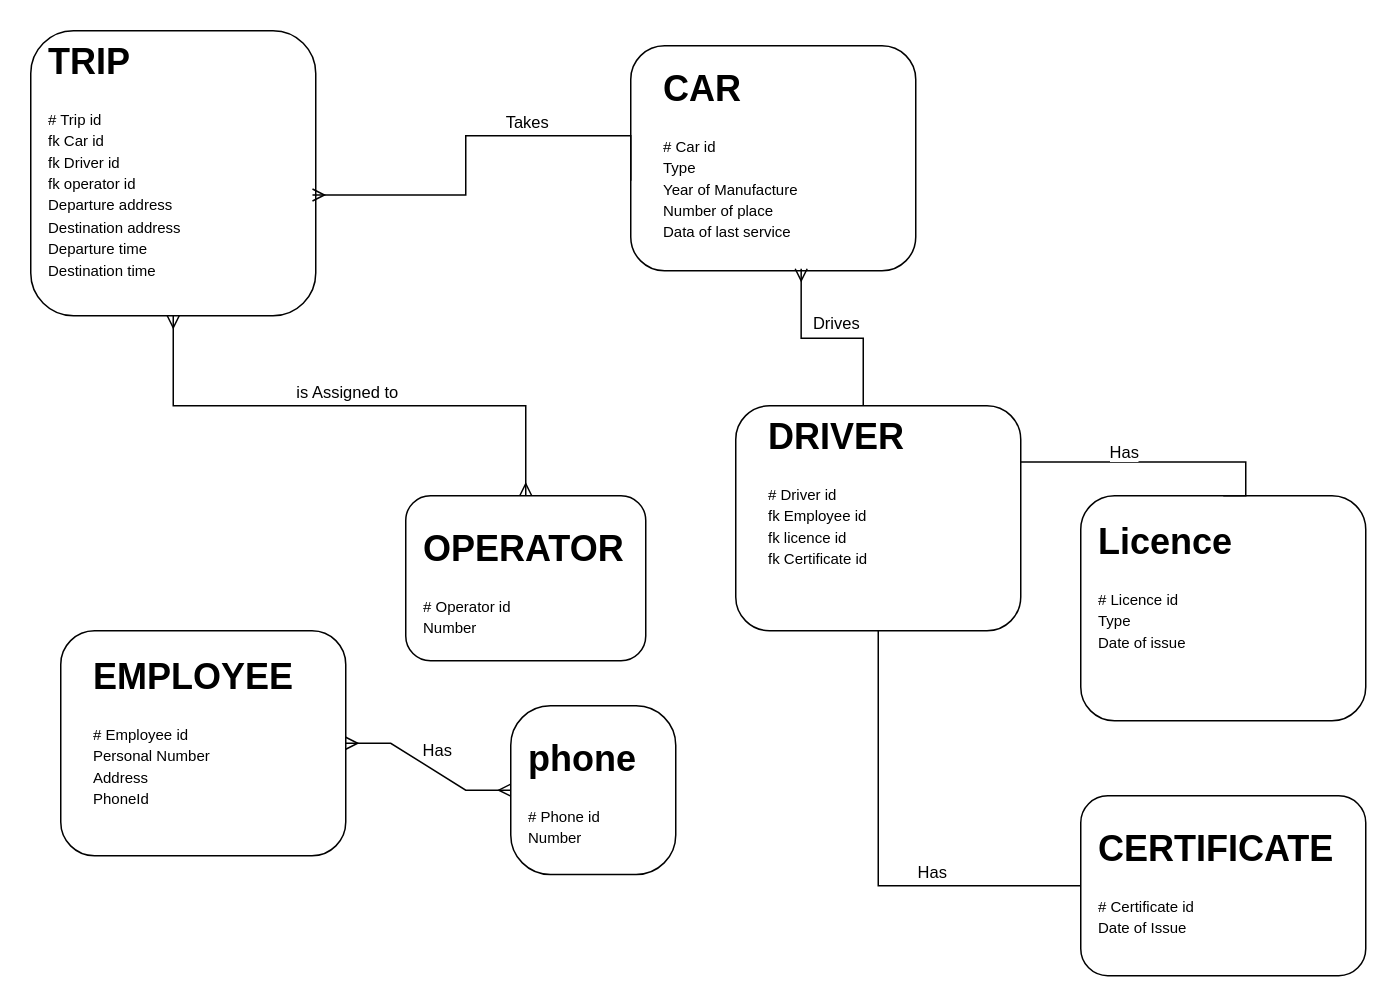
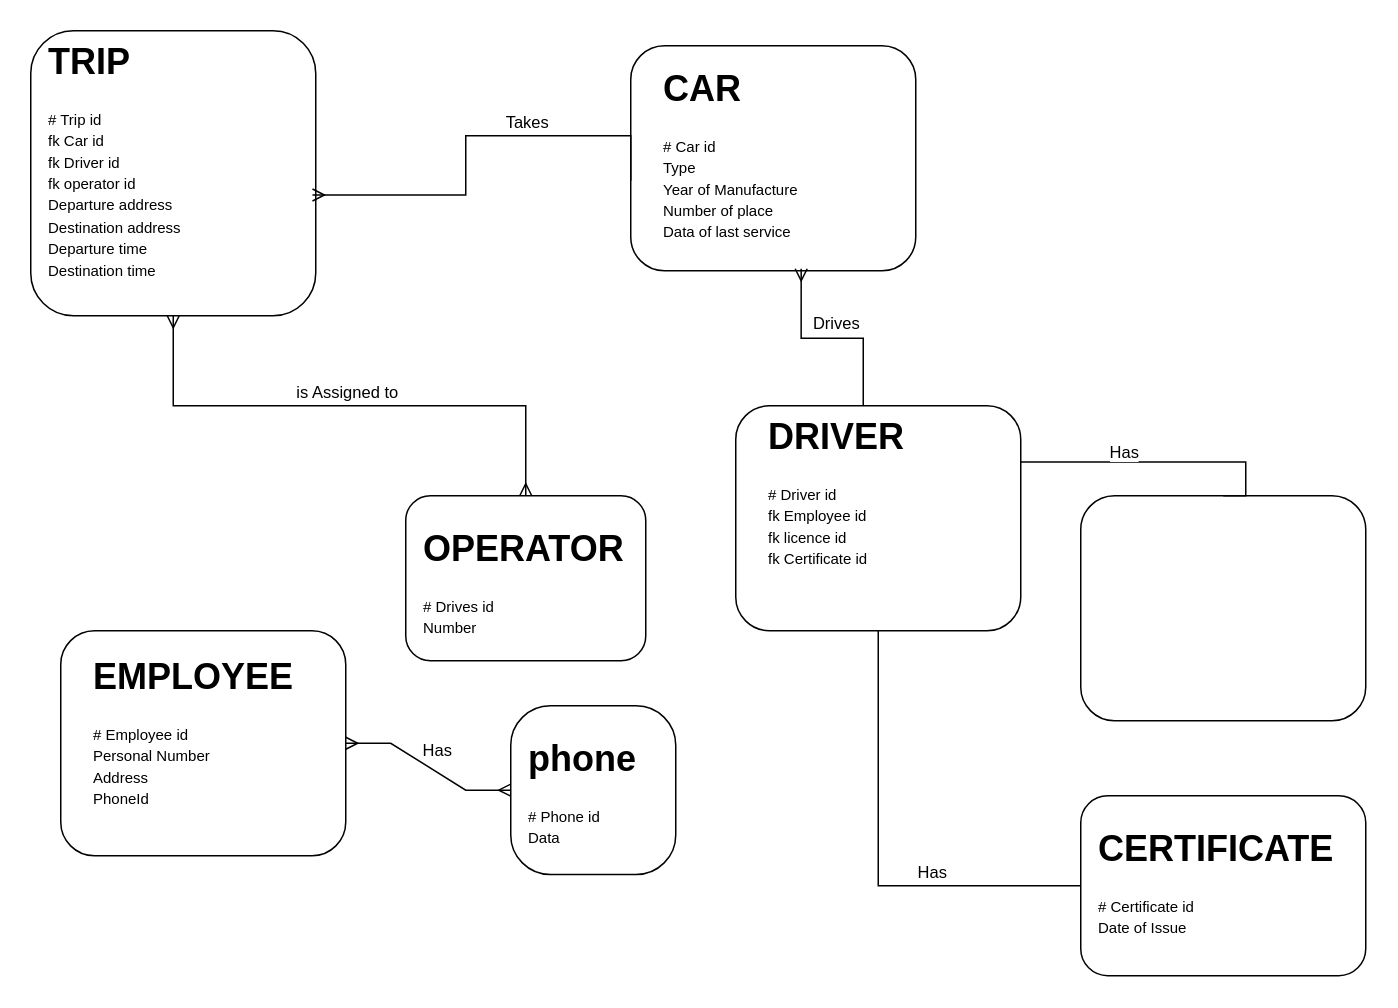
- <mxCell id="17" value="&lt;h1 style=&quot;margin-top: 0px;&quot;&gt;OPERATOR&lt;/h1&gt;&lt;p&gt;&lt;span style=&quot;background-color: initial; font-size: 10px;&quot;&gt;# Operator id&lt;/span&gt;&lt;br&gt;&lt;span style=&quot;font-size: 10px;&quot;&gt;Number&lt;/span&gt;&lt;/p&gt;&lt;p&gt;&lt;br&gt;&lt;/p&gt;&lt;p&gt;&lt;br&gt;&lt;/p&gt;" style="text;html=1;whiteSpace=wrap;overflow=hidden;rounded=0;" vertex="1" parent="1"><mxGeometry x="280" y="345" width="140" height="95" as="geometry" /></mxCell>
+ <mxCell id="17" value="&lt;h1 style=&quot;margin-top: 0px;&quot;&gt;OPERATOR&lt;/h1&gt;&lt;p&gt;&lt;span style=&quot;background-color: initial; font-size: 10px;&quot;&gt;# Drives id&lt;/span&gt;&lt;br&gt;&lt;span style=&quot;font-size: 10px;&quot;&gt;Number&lt;/span&gt;&lt;/p&gt;&lt;p&gt;&lt;br&gt;&lt;/p&gt;&lt;p&gt;&lt;br&gt;&lt;/p&gt;" style="text;html=1;whiteSpace=wrap;overflow=hidden;rounded=0;" vertex="1" parent="1"><mxGeometry x="280" y="345" width="140" height="95" as="geometry" /></mxCell>
- <mxCell id="13" value="&lt;h1 style=&quot;margin-top: 0px;&quot;&gt;Licence&lt;/h1&gt;&lt;p&gt;&lt;span style=&quot;background-color: initial; font-size: 10px;&quot;&gt;# Licence id&lt;/span&gt;&lt;br&gt;&lt;span style=&quot;font-size: 10px;&quot;&gt;Type&lt;/span&gt;&lt;br&gt;&lt;span style=&quot;font-size: 10px;&quot;&gt;Date of issue&lt;/span&gt;&lt;br&gt;&lt;br&gt;&lt;/p&gt;&lt;p&gt;&lt;br&gt;&lt;/p&gt;&lt;p&gt;&lt;br&gt;&lt;/p&gt;" style="text;html=1;whiteSpace=wrap;overflow=hidden;rounded=0;" vertex="1" parent="1"><mxGeometry x="730" y="340" width="130" height="120" as="geometry" /></mxCell>
- <mxCell id="15" value="&lt;h1 style=&quot;margin-top: 0px;&quot;&gt;phone&lt;/h1&gt;&lt;p&gt;&lt;span style=&quot;background-color: initial; font-size: 10px;&quot;&gt;# Phone id&lt;/span&gt;&lt;br&gt;&lt;span style=&quot;font-size: 10px;&quot;&gt;Number&lt;/span&gt;&lt;/p&gt;&lt;p&gt;&lt;br&gt;&lt;/p&gt;&lt;p&gt;&lt;br&gt;&lt;/p&gt;" style="text;html=1;whiteSpace=wrap;overflow=hidden;rounded=0;" vertex="1" parent="1"><mxGeometry x="350" y="485" width="90" height="87.5" as="geometry" /></mxCell>
+ <mxCell id="15" value="&lt;h1 style=&quot;margin-top: 0px;&quot;&gt;phone&lt;/h1&gt;&lt;p&gt;&lt;span style=&quot;background-color: initial; font-size: 10px;&quot;&gt;# Phone id&lt;/span&gt;&lt;br&gt;&lt;span style=&quot;font-size: 10px;&quot;&gt;Data&lt;/span&gt;&lt;/p&gt;&lt;p&gt;&lt;br&gt;&lt;/p&gt;&lt;p&gt;&lt;br&gt;&lt;/p&gt;" style="text;html=1;whiteSpace=wrap;overflow=hidden;rounded=0;" vertex="1" parent="1"><mxGeometry x="350" y="485" width="90" height="87.5" as="geometry" /></mxCell>
